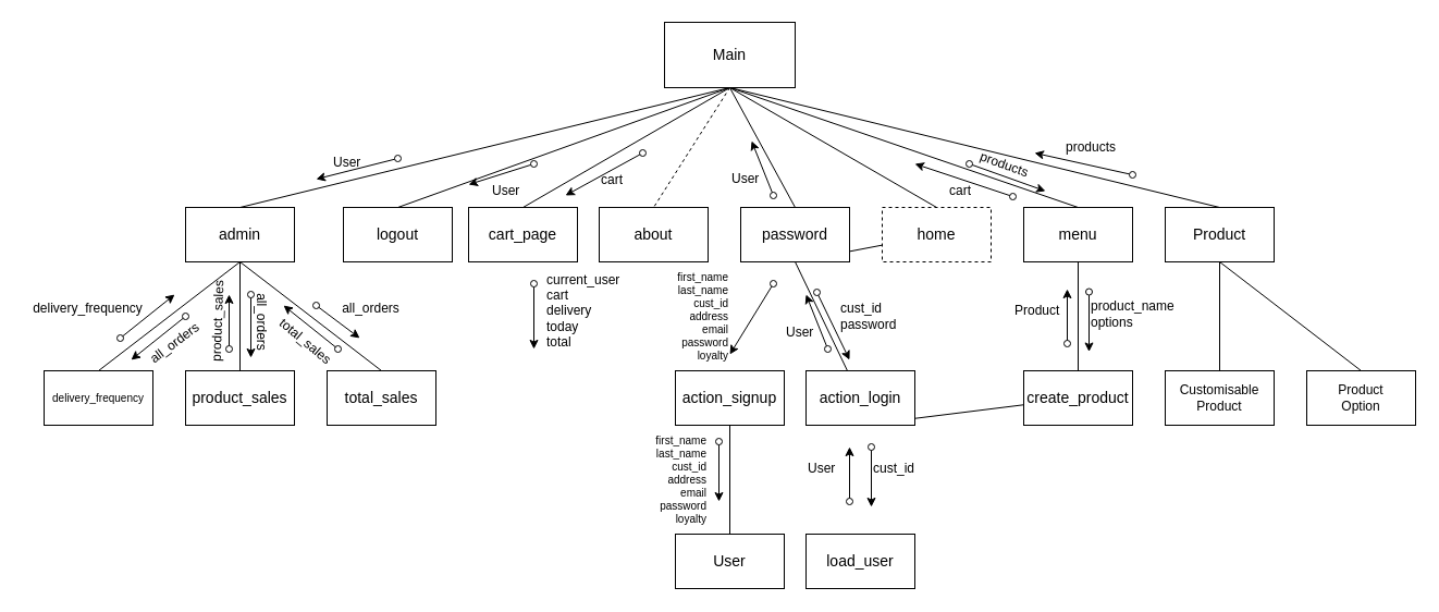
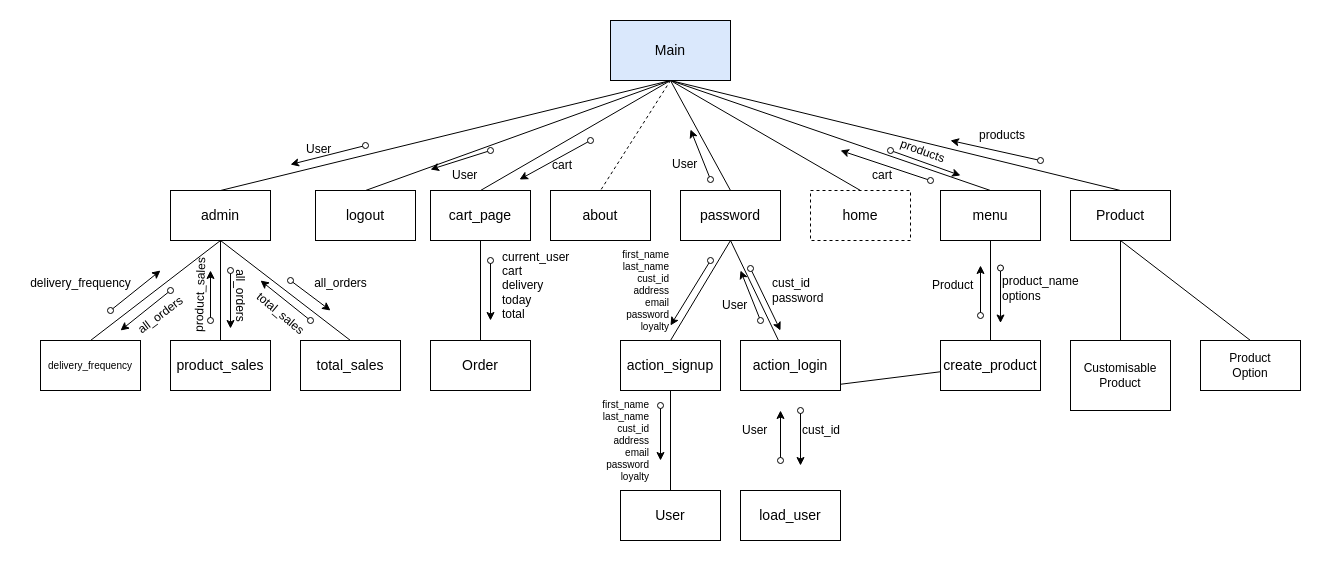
- <mxCell id="10" value="&lt;font style=&quot;font-size: 14px;&quot;&gt;Main&lt;/font&gt;" style="rounded=0;whiteSpace=wrap;html=1;" vertex="1" parent="1"><mxGeometry x="610" y="20" width="120" height="60" as="geometry" /></mxCell>
+ <mxCell id="10" value="&lt;font style=&quot;font-size: 14px;&quot;&gt;Main&lt;/font&gt;" style="rounded=0;whiteSpace=wrap;html=1;fillColor=#dae8fc;" vertex="1" parent="1"><mxGeometry x="610" y="20" width="120" height="60" as="geometry" /></mxCell>
- <mxCell id="15" style="rounded=0;orthogonalLoop=1;jettySize=auto;html=1;exitX=0.5;exitY=1;exitDx=0;exitDy=0;endArrow=none;endFill=0;" edge="1" parent="1" source="17" target="11"><mxGeometry relative="1" as="geometry" /></mxCell>
+ <mxCell id="15" style="rounded=0;orthogonalLoop=1;jettySize=auto;html=1;exitX=0.5;exitY=1;exitDx=0;exitDy=0;entryX=0.5;entryY=0;entryDx=0;entryDy=0;endArrow=none;endFill=0;" edge="1" parent="1" source="17" target="29"><mxGeometry relative="1" as="geometry" /></mxCell>
+ <mxCell id="18" style="rounded=0;orthogonalLoop=1;jettySize=auto;html=1;exitX=0.5;exitY=1;exitDx=0;exitDy=0;entryX=0.5;entryY=0;entryDx=0;entryDy=0;endArrow=none;endFill=0;" edge="1" parent="1" source="19" target="40"><mxGeometry relative="1" as="geometry" /></mxCell>
+ <mxCell id="40" value="&lt;font style=&quot;font-size: 14px;&quot;&gt;Order&lt;/font&gt;" style="rounded=0;whiteSpace=wrap;html=1;" vertex="1" parent="1"><mxGeometry x="430" y="340" width="100" height="50" as="geometry" /></mxCell>
- <mxCell id="37" value="Customisable&lt;div&gt;Product&lt;/div&gt;" style="rounded=0;whiteSpace=wrap;html=1;" vertex="1" parent="1"><mxGeometry x="1070" y="340" width="100" height="50" as="geometry" /></mxCell>
+ <mxCell id="37" value="Customisable&lt;div&gt;Product&lt;/div&gt;" style="rounded=0;whiteSpace=wrap;html=1;" vertex="1" parent="1"><mxGeometry x="1070" y="340" width="100" height="70" as="geometry" /></mxCell>
